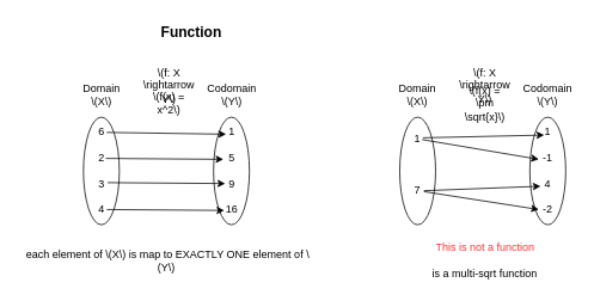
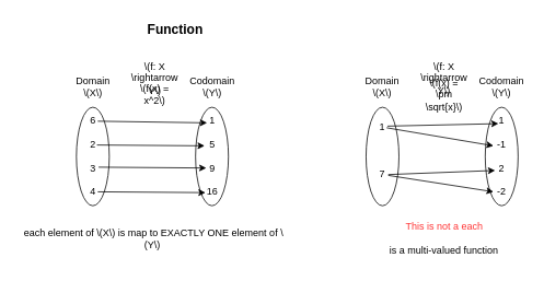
- <mxCell id="21" value="1&lt;br&gt;&lt;br&gt;-1&lt;br&gt;&lt;br&gt;4&lt;br&gt;&lt;br&gt;-2" style="text;html=1;strokeColor=none;fillColor=none;align=center;verticalAlign=middle;whiteSpace=wrap;rounded=0;" vertex="1" parent="1"><mxGeometry x="580" y="130" width="60" height="120" as="geometry" /></mxCell>
+ <mxCell id="21" value="1&lt;br&gt;&lt;br&gt;-1&lt;br&gt;&lt;br&gt;2&lt;br&gt;&lt;br&gt;-2" style="text;html=1;strokeColor=none;fillColor=none;align=center;verticalAlign=middle;whiteSpace=wrap;rounded=0;" vertex="1" parent="1"><mxGeometry x="580" y="130" width="60" height="120" as="geometry" /></mxCell>
- <mxCell id="26" value="This is not a function" style="text;html=1;strokeColor=none;fillColor=none;align=center;verticalAlign=middle;whiteSpace=wrap;rounded=0;fontColor=#FF3333;" vertex="1" parent="1"><mxGeometry x="477.5" y="260" width="125" height="30" as="geometry" /></mxCell>
+ <mxCell id="26" value="This is not a each" style="text;html=1;strokeColor=none;fillColor=none;align=center;verticalAlign=middle;whiteSpace=wrap;rounded=0;fontColor=#FF3333;" vertex="1" parent="1"><mxGeometry x="477.5" y="260" width="125" height="30" as="geometry" /></mxCell>
- <mxCell id="29" value="is a&amp;nbsp;multi-sqrt function" style="text;html=1;strokeColor=none;fillColor=none;align=center;verticalAlign=middle;whiteSpace=wrap;rounded=0;" vertex="1" parent="1"><mxGeometry x="465" y="290" width="150" height="30" as="geometry" /></mxCell>
+ <mxCell id="29" value="is a&amp;nbsp;multi-valued function" style="text;html=1;strokeColor=none;fillColor=none;align=center;verticalAlign=middle;whiteSpace=wrap;rounded=0;" vertex="1" parent="1"><mxGeometry x="465" y="290" width="150" height="30" as="geometry" /></mxCell>
